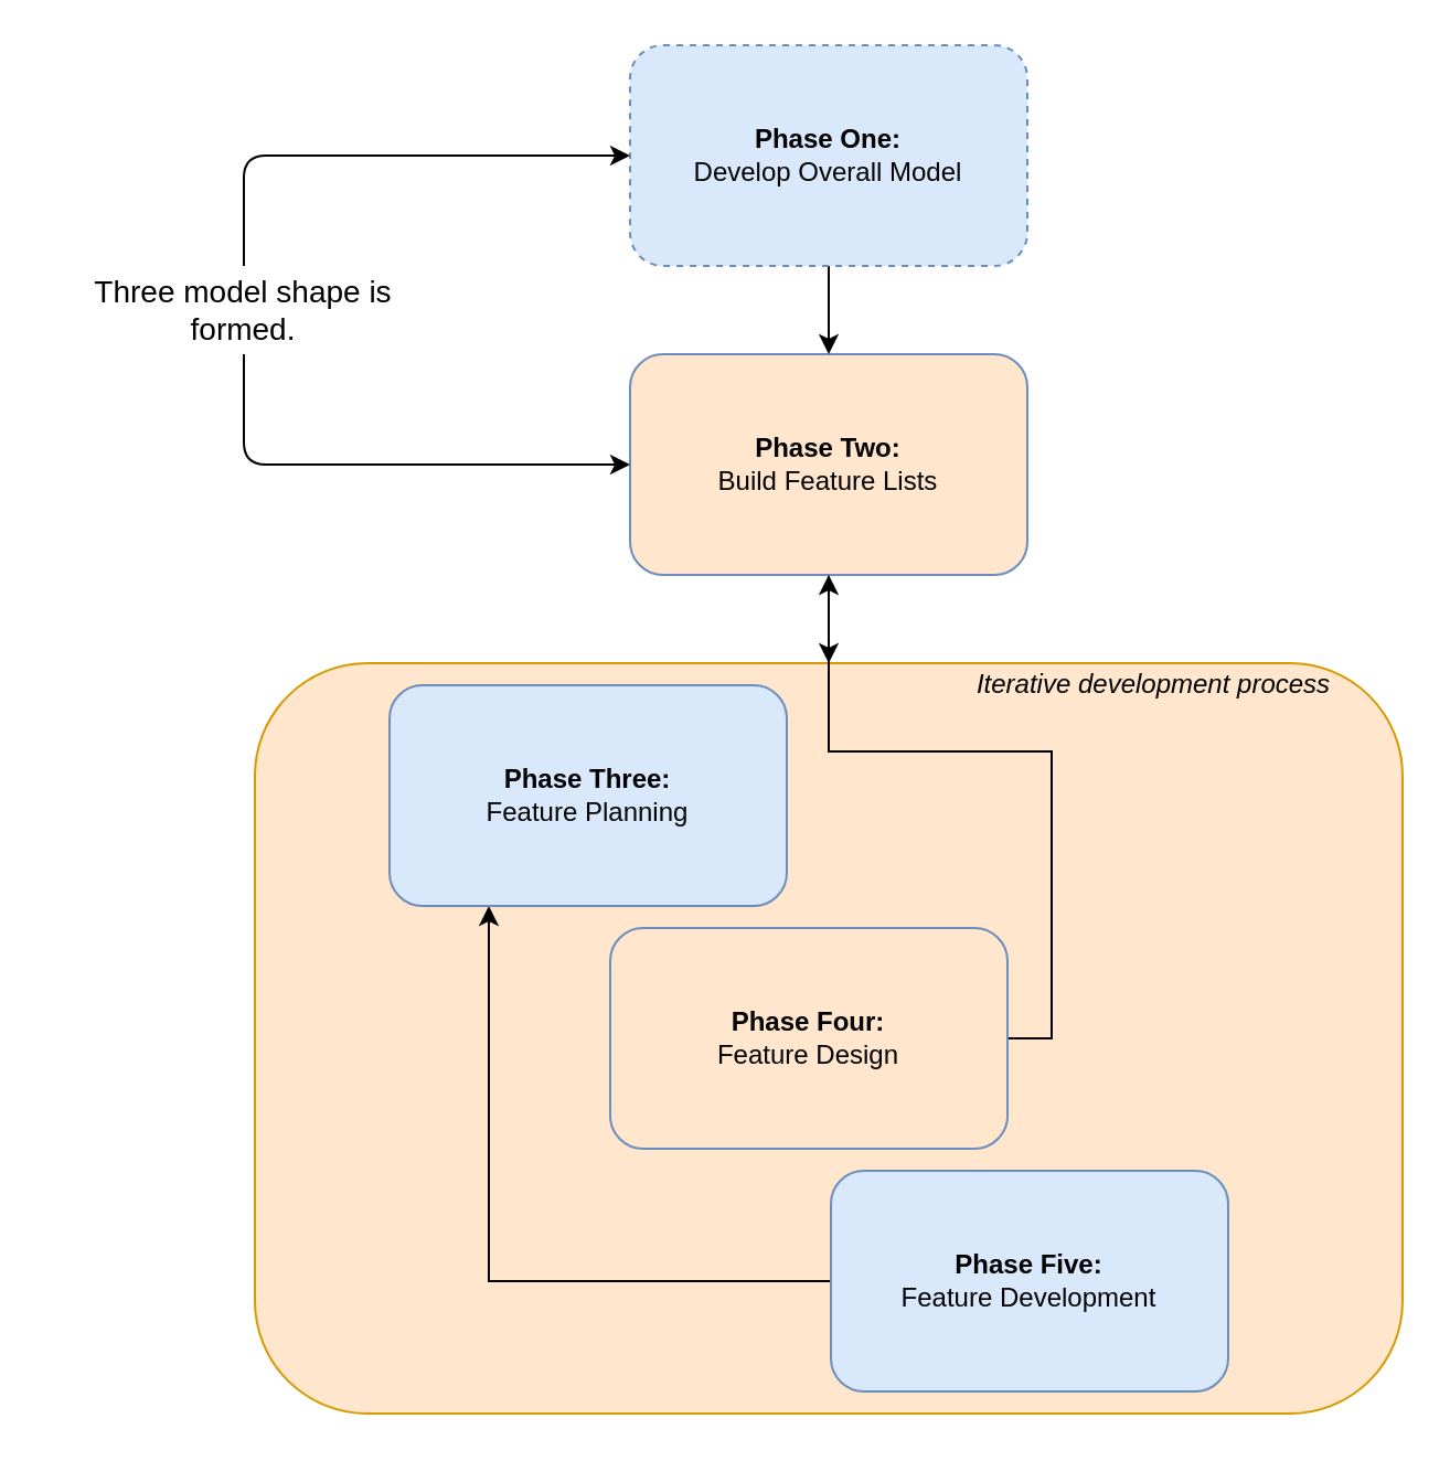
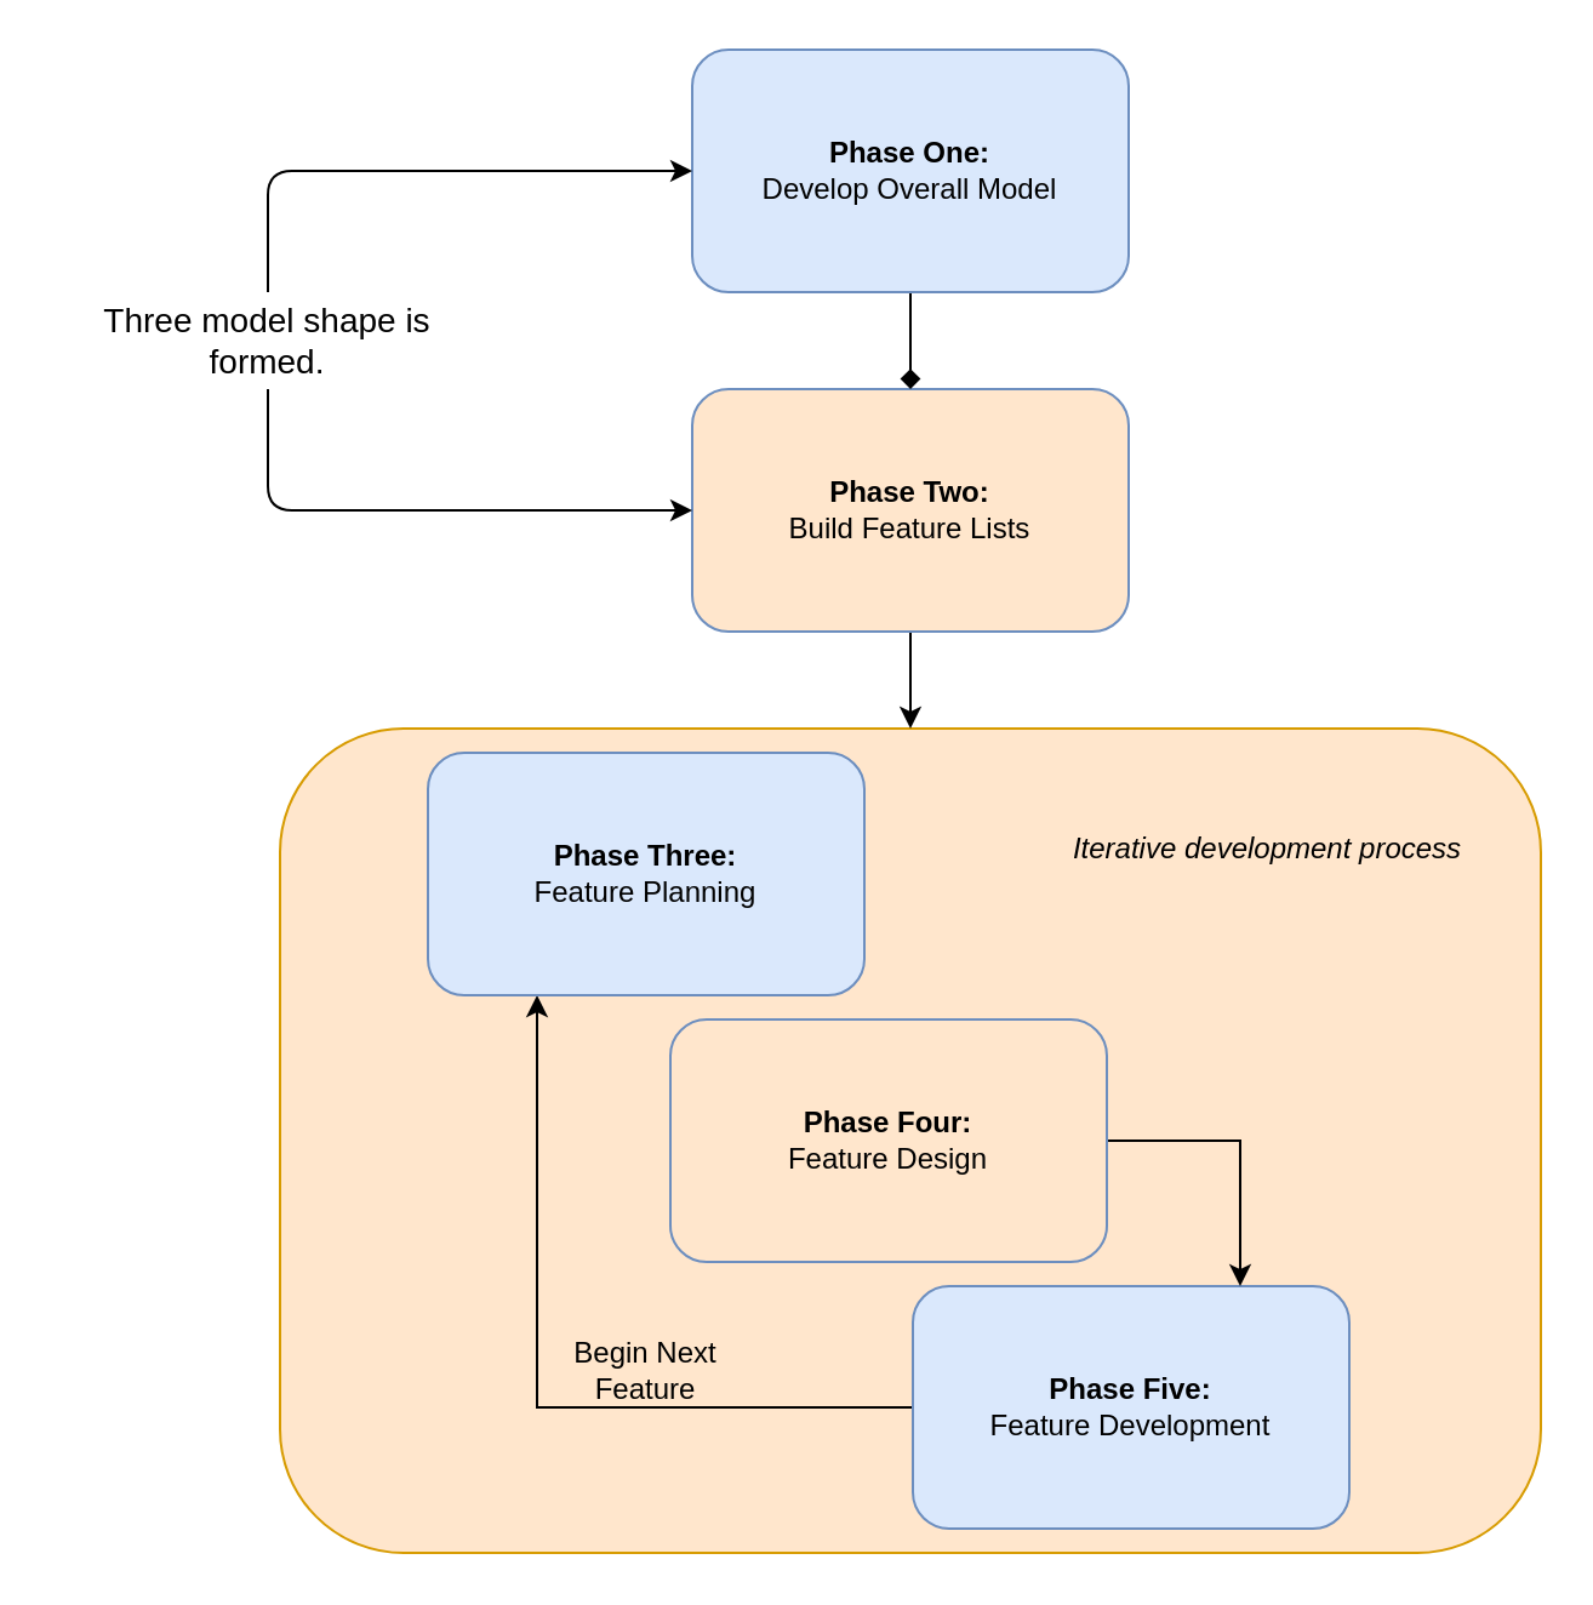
- <mxCell id="6" value="&lt;font color=&quot;#000000&quot;&gt;&lt;b&gt;Phase One:&lt;/b&gt;&lt;br&gt;Develop Overall Model&lt;/font&gt;" style="rounded=1;whiteSpace=wrap;html=1;fillColor=#dae8fc;strokeColor=#6c8ebf;dashed=1;" parent="1" vertex="1"><mxGeometry x="285" y="20" width="180" height="100" as="geometry" /></mxCell>
+ <mxCell id="6" value="&lt;font color=&quot;#000000&quot;&gt;&lt;b&gt;Phase One:&lt;/b&gt;&lt;br&gt;Develop Overall Model&lt;/font&gt;" style="rounded=1;whiteSpace=wrap;html=1;fillColor=#dae8fc;strokeColor=#6c8ebf;" parent="1" vertex="1"><mxGeometry x="285" y="20" width="180" height="100" as="geometry" /></mxCell>
- <mxCell id="5" style="edgeStyle=orthogonalEdgeStyle;rounded=0;orthogonalLoop=1;jettySize=auto;html=1;exitX=0.5;exitY=1;exitDx=0;exitDy=0;entryX=0.5;entryY=0;entryDx=0;entryDy=0;strokeColor=#000000;" parent="1" source="6" target="4" edge="1"><mxGeometry relative="1" as="geometry" /></mxCell>
+ <mxCell id="5" style="edgeStyle=orthogonalEdgeStyle;rounded=0;orthogonalLoop=1;jettySize=auto;html=1;exitX=0.5;exitY=1;exitDx=0;exitDy=0;entryX=0.5;entryY=0;entryDx=0;entryDy=0;strokeColor=#000000;endArrow=diamond;" parent="1" source="6" target="4" edge="1"><mxGeometry relative="1" as="geometry" /></mxCell>
- <mxCell id="13" value="&lt;i&gt;&lt;font color=&quot;#000000&quot;&gt;Iterative development process&lt;/font&gt;&lt;/i&gt;" style="text;html=1;strokeColor=none;fillColor=none;align=center;verticalAlign=middle;whiteSpace=wrap;rounded=0;" parent="1" vertex="1"><mxGeometry x="435" y="300" width="175" height="20" as="geometry" /></mxCell>
+ <mxCell id="13" value="&lt;i&gt;&lt;font color=&quot;#000000&quot;&gt;Iterative development process&lt;/font&gt;&lt;/i&gt;" style="text;html=1;strokeColor=none;fillColor=none;align=center;verticalAlign=middle;whiteSpace=wrap;rounded=0;" parent="1" vertex="1"><mxGeometry x="435" y="340" width="175" height="20" as="geometry" /></mxCell>
- <mxCell id="10" style="edgeStyle=orthogonalEdgeStyle;rounded=0;orthogonalLoop=1;jettySize=auto;html=1;exitX=1;exitY=0.5;exitDx=0;exitDy=0;strokeColor=#000000;" parent="1" source="11" target="4" edge="1"><mxGeometry relative="1" as="geometry" /></mxCell>
+ <mxCell id="10" style="edgeStyle=orthogonalEdgeStyle;rounded=0;orthogonalLoop=1;jettySize=auto;html=1;exitX=1;exitY=0.5;exitDx=0;exitDy=0;entryX=0.75;entryY=0;entryDx=0;entryDy=0;strokeColor=#000000;" parent="1" source="11" target="8" edge="1"><mxGeometry relative="1" as="geometry" /></mxCell>
+ <mxCell id="12" value="&lt;font color=&quot;#000000&quot;&gt;Begin Next Feature&lt;/font&gt;" style="text;html=1;strokeColor=none;fillColor=none;align=center;verticalAlign=middle;whiteSpace=wrap;rounded=0;" parent="1" vertex="1"><mxGeometry x="216" y="550" width="100" height="30" as="geometry" /></mxCell>
